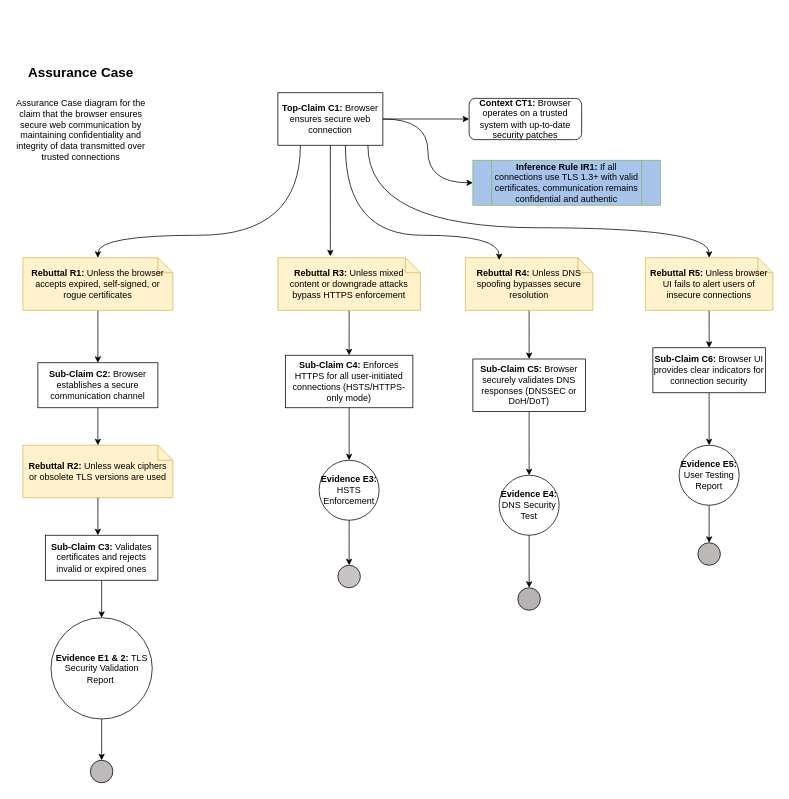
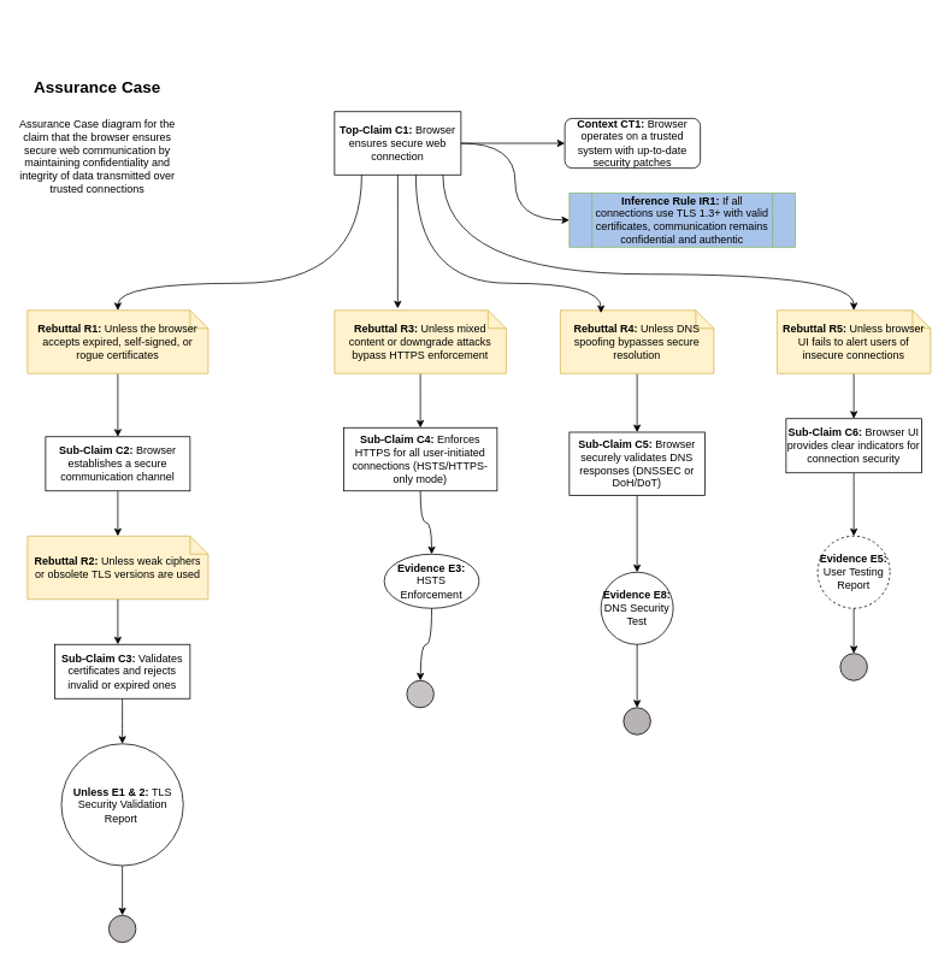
- <mxCell id="35" value="&lt;span&gt;&lt;/span&gt;&lt;span&gt;&lt;/span&gt;&lt;span style=&quot;white-space-collapse: preserve;&quot;&gt;&lt;b&gt;Evidence E5:&lt;/b&gt; User Testing Report&lt;/span&gt;" style="ellipse;whiteSpace=wrap;html=1;aspect=fixed;fillColor=none;" parent="1" vertex="1"><mxGeometry x="905" y="510" width="80" height="80" as="geometry" /></mxCell>
+ <mxCell id="35" value="&lt;span&gt;&lt;/span&gt;&lt;span&gt;&lt;/span&gt;&lt;span style=&quot;white-space-collapse: preserve;&quot;&gt;&lt;b&gt;Evidence E5:&lt;/b&gt; User Testing Report&lt;/span&gt;" style="ellipse;whiteSpace=wrap;html=1;aspect=fixed;fillColor=none;dashed=1;" parent="1" vertex="1"><mxGeometry x="905" y="510" width="80" height="80" as="geometry" /></mxCell>
- <mxCell id="37" value="&lt;div&gt;&lt;span&gt;&lt;/span&gt;&lt;span&gt;&lt;/span&gt;&lt;/div&gt;&lt;span style=&quot;white-space-collapse: preserve;&quot;&gt;&lt;b&gt;Evidence E3:&lt;/b&gt; HSTS Enforcement&lt;/span&gt;" style="ellipse;whiteSpace=wrap;html=1;aspect=fixed;fillColor=none;" parent="1" vertex="1"><mxGeometry x="425" y="530" width="80" height="80" as="geometry" /></mxCell>
+ <mxCell id="37" value="&lt;div&gt;&lt;span&gt;&lt;/span&gt;&lt;span&gt;&lt;/span&gt;&lt;/div&gt;&lt;span style=&quot;white-space-collapse: preserve;&quot;&gt;&lt;b&gt;Evidence E3:&lt;/b&gt; HSTS Enforcement&lt;/span&gt;" style="ellipse;whiteSpace=wrap;html=1;aspect=fixed;fillColor=none;" parent="1" vertex="1"><mxGeometry x="425" y="530" width="105" height="60" as="geometry" /></mxCell>
- <mxCell id="33" value="&lt;span&gt;&lt;/span&gt;&lt;div&gt;&lt;span&gt;&lt;/span&gt;&lt;span&gt;&lt;/span&gt;&lt;/div&gt;&lt;span style=&quot;white-space-collapse: preserve;&quot;&gt;&lt;b&gt;Evidence E4: &lt;/b&gt;DNS Security Test&lt;/span&gt;" style="ellipse;whiteSpace=wrap;html=1;aspect=fixed;fillColor=none;" parent="1" vertex="1"><mxGeometry x="665" y="550" width="80" height="80" as="geometry" /></mxCell>
+ <mxCell id="33" value="&lt;span&gt;&lt;/span&gt;&lt;div&gt;&lt;span&gt;&lt;/span&gt;&lt;span&gt;&lt;/span&gt;&lt;/div&gt;&lt;span style=&quot;white-space-collapse: preserve;&quot;&gt;&lt;b&gt;Evidence E8: &lt;/b&gt;DNS Security Test&lt;/span&gt;" style="ellipse;whiteSpace=wrap;html=1;aspect=fixed;fillColor=none;" parent="1" vertex="1"><mxGeometry x="665" y="550" width="80" height="80" as="geometry" /></mxCell>
- <mxCell id="31" value="&lt;div&gt;&lt;span&gt;&lt;/span&gt;&lt;span&gt;&lt;/span&gt;&lt;/div&gt;&lt;span style=&quot;white-space-collapse: preserve;&quot;&gt;&lt;b&gt;Evidence E1 &amp;amp; 2: &lt;/b&gt;TLS Security Validation Report &lt;/span&gt;" style="ellipse;whiteSpace=wrap;html=1;aspect=fixed;fillColor=none;" parent="1" vertex="1"><mxGeometry x="67.5" y="740" width="135" height="135" as="geometry" /></mxCell>
+ <mxCell id="31" value="&lt;div&gt;&lt;span&gt;&lt;/span&gt;&lt;span&gt;&lt;/span&gt;&lt;/div&gt;&lt;span style=&quot;white-space-collapse: preserve;&quot;&gt;&lt;b&gt;Unless E1 &amp;amp; 2: &lt;/b&gt;TLS Security Validation Report &lt;/span&gt;" style="ellipse;whiteSpace=wrap;html=1;aspect=fixed;fillColor=none;" parent="1" vertex="1"><mxGeometry x="67.5" y="740" width="135" height="135" as="geometry" /></mxCell>
